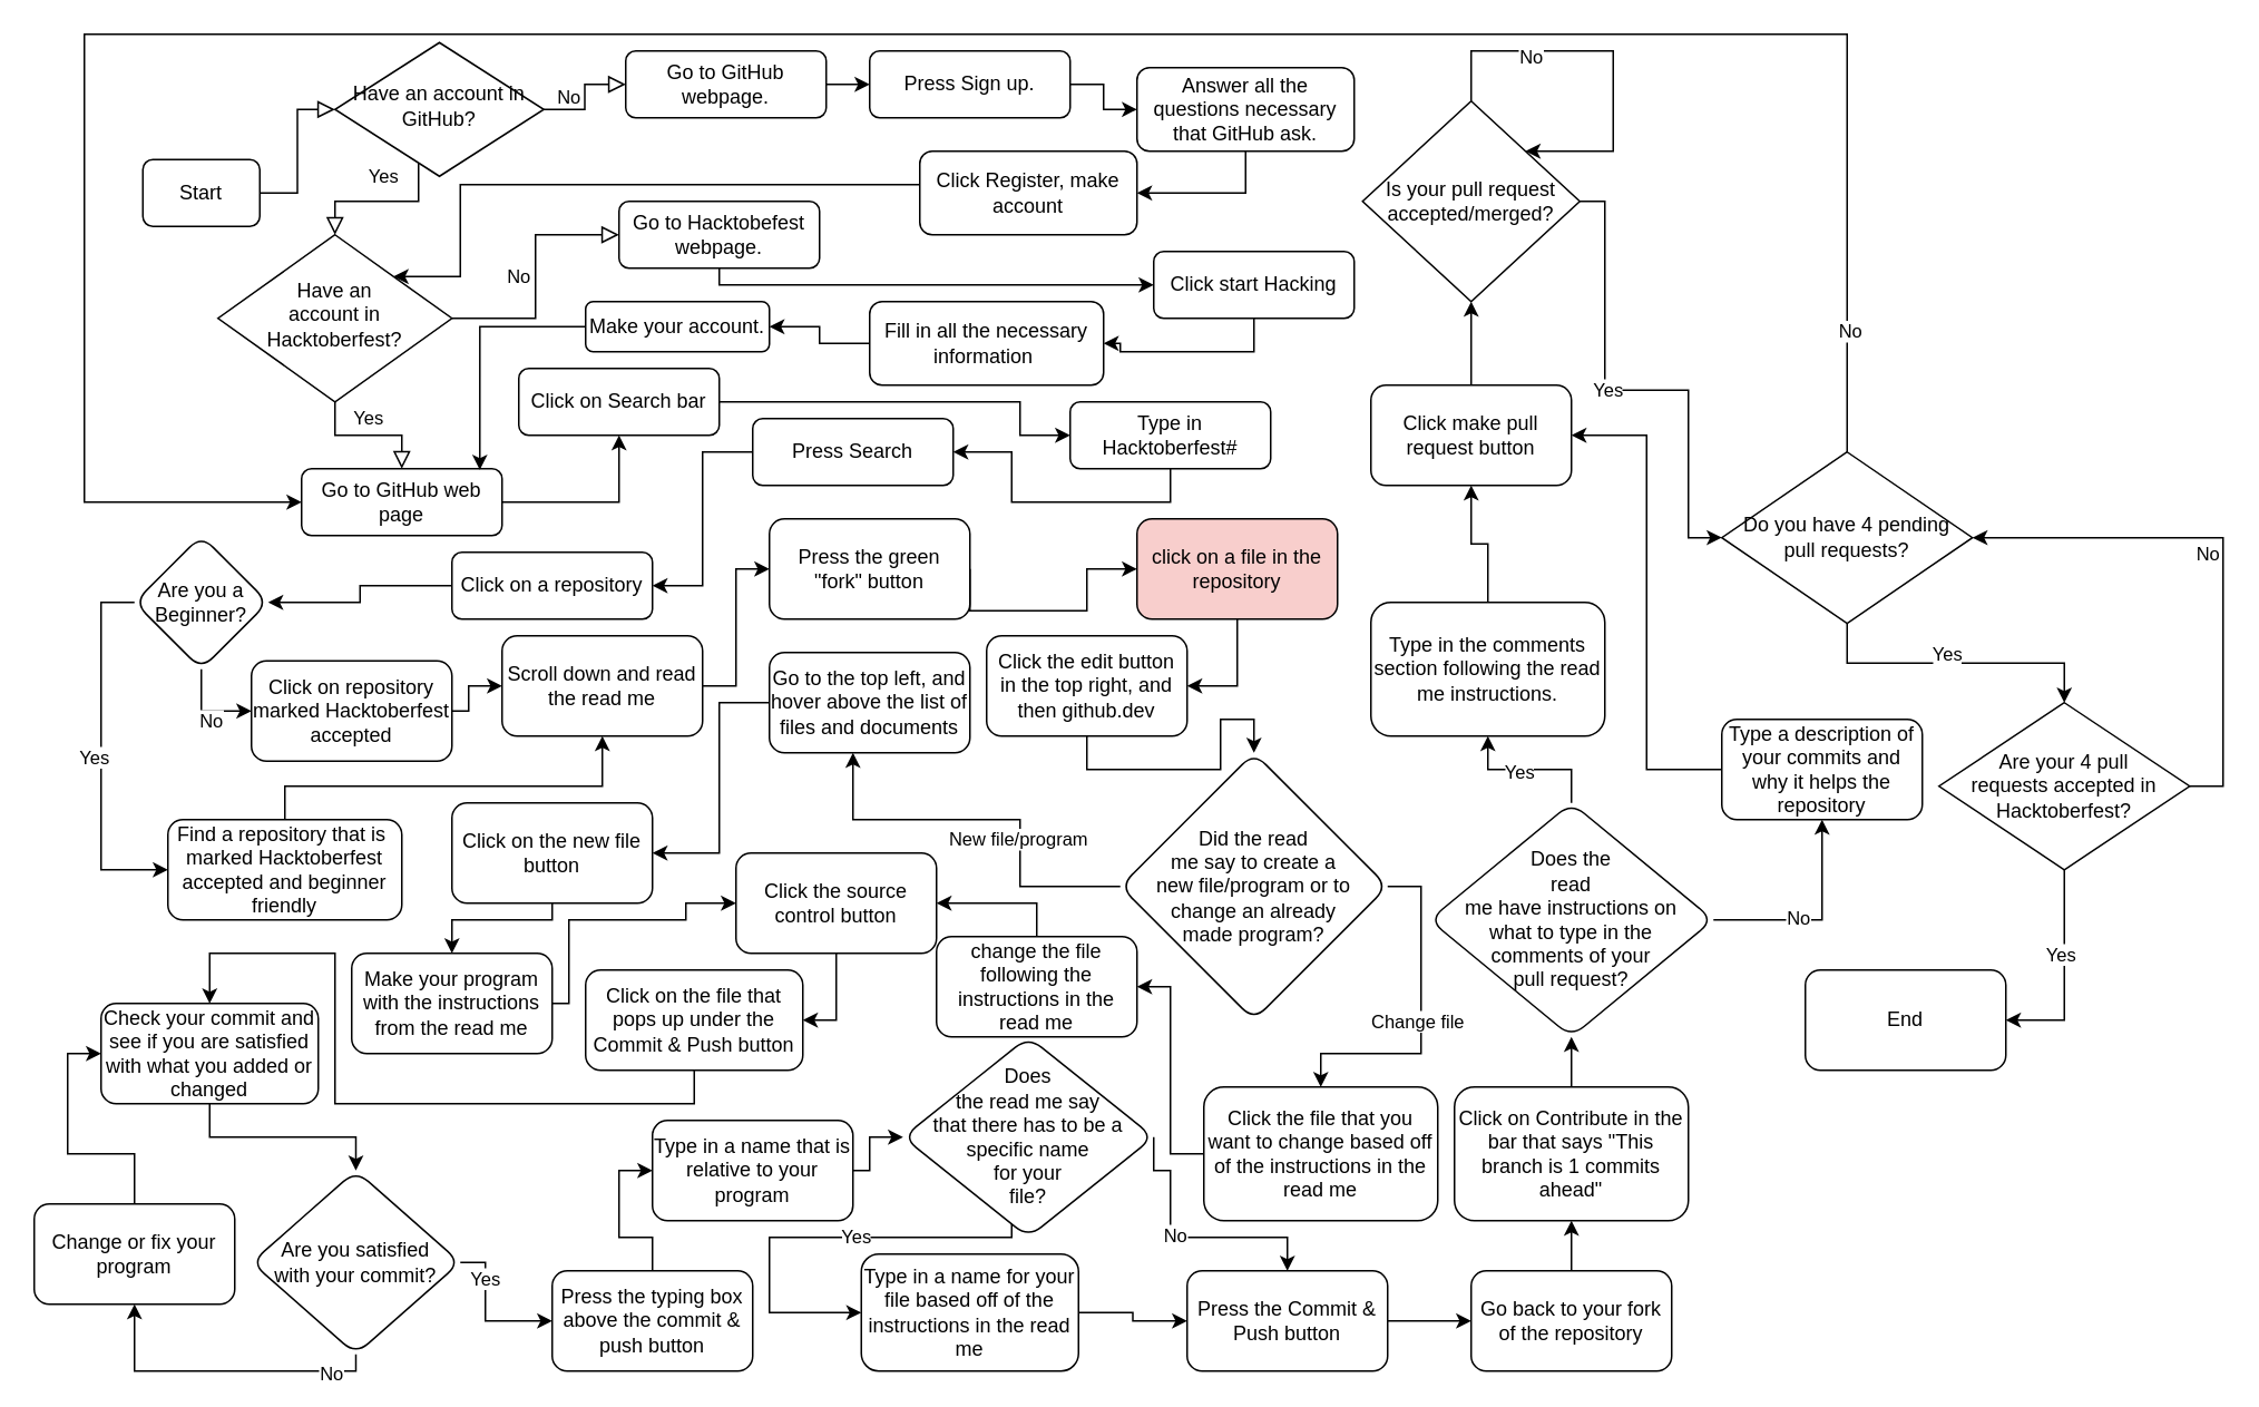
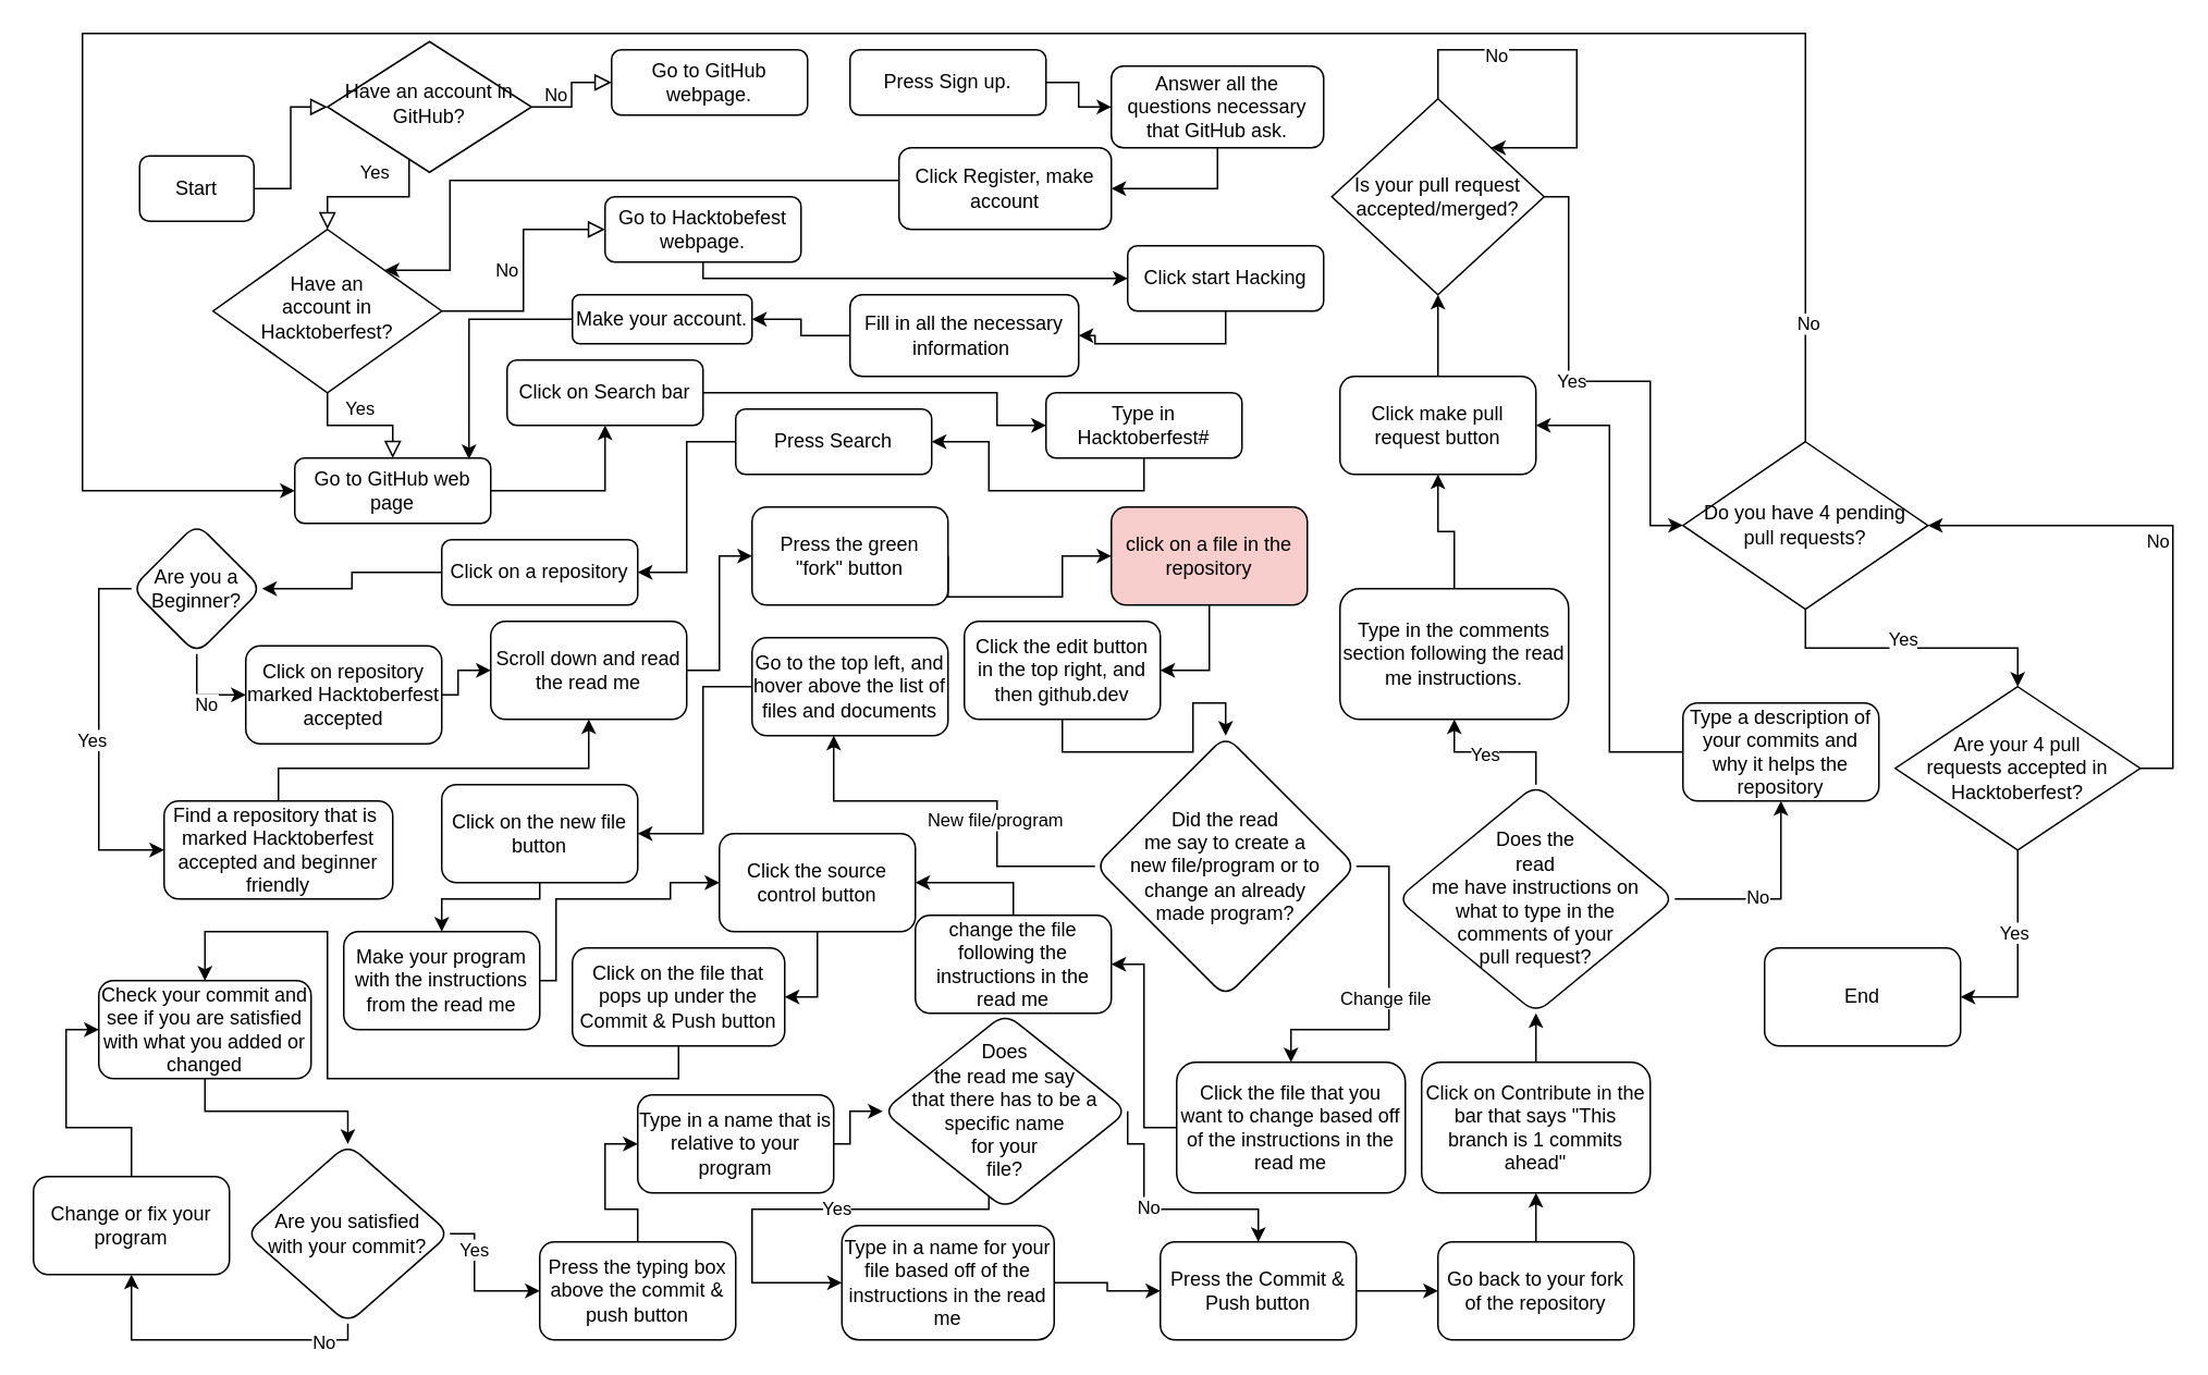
- <mxCell id="7" value="" style="edgeStyle=orthogonalEdgeStyle;rounded=0;orthogonalLoop=1;jettySize=auto;html=1;" parent="1" source="8" target="17" edge="1"><mxGeometry relative="1" as="geometry" /></mxCell>
